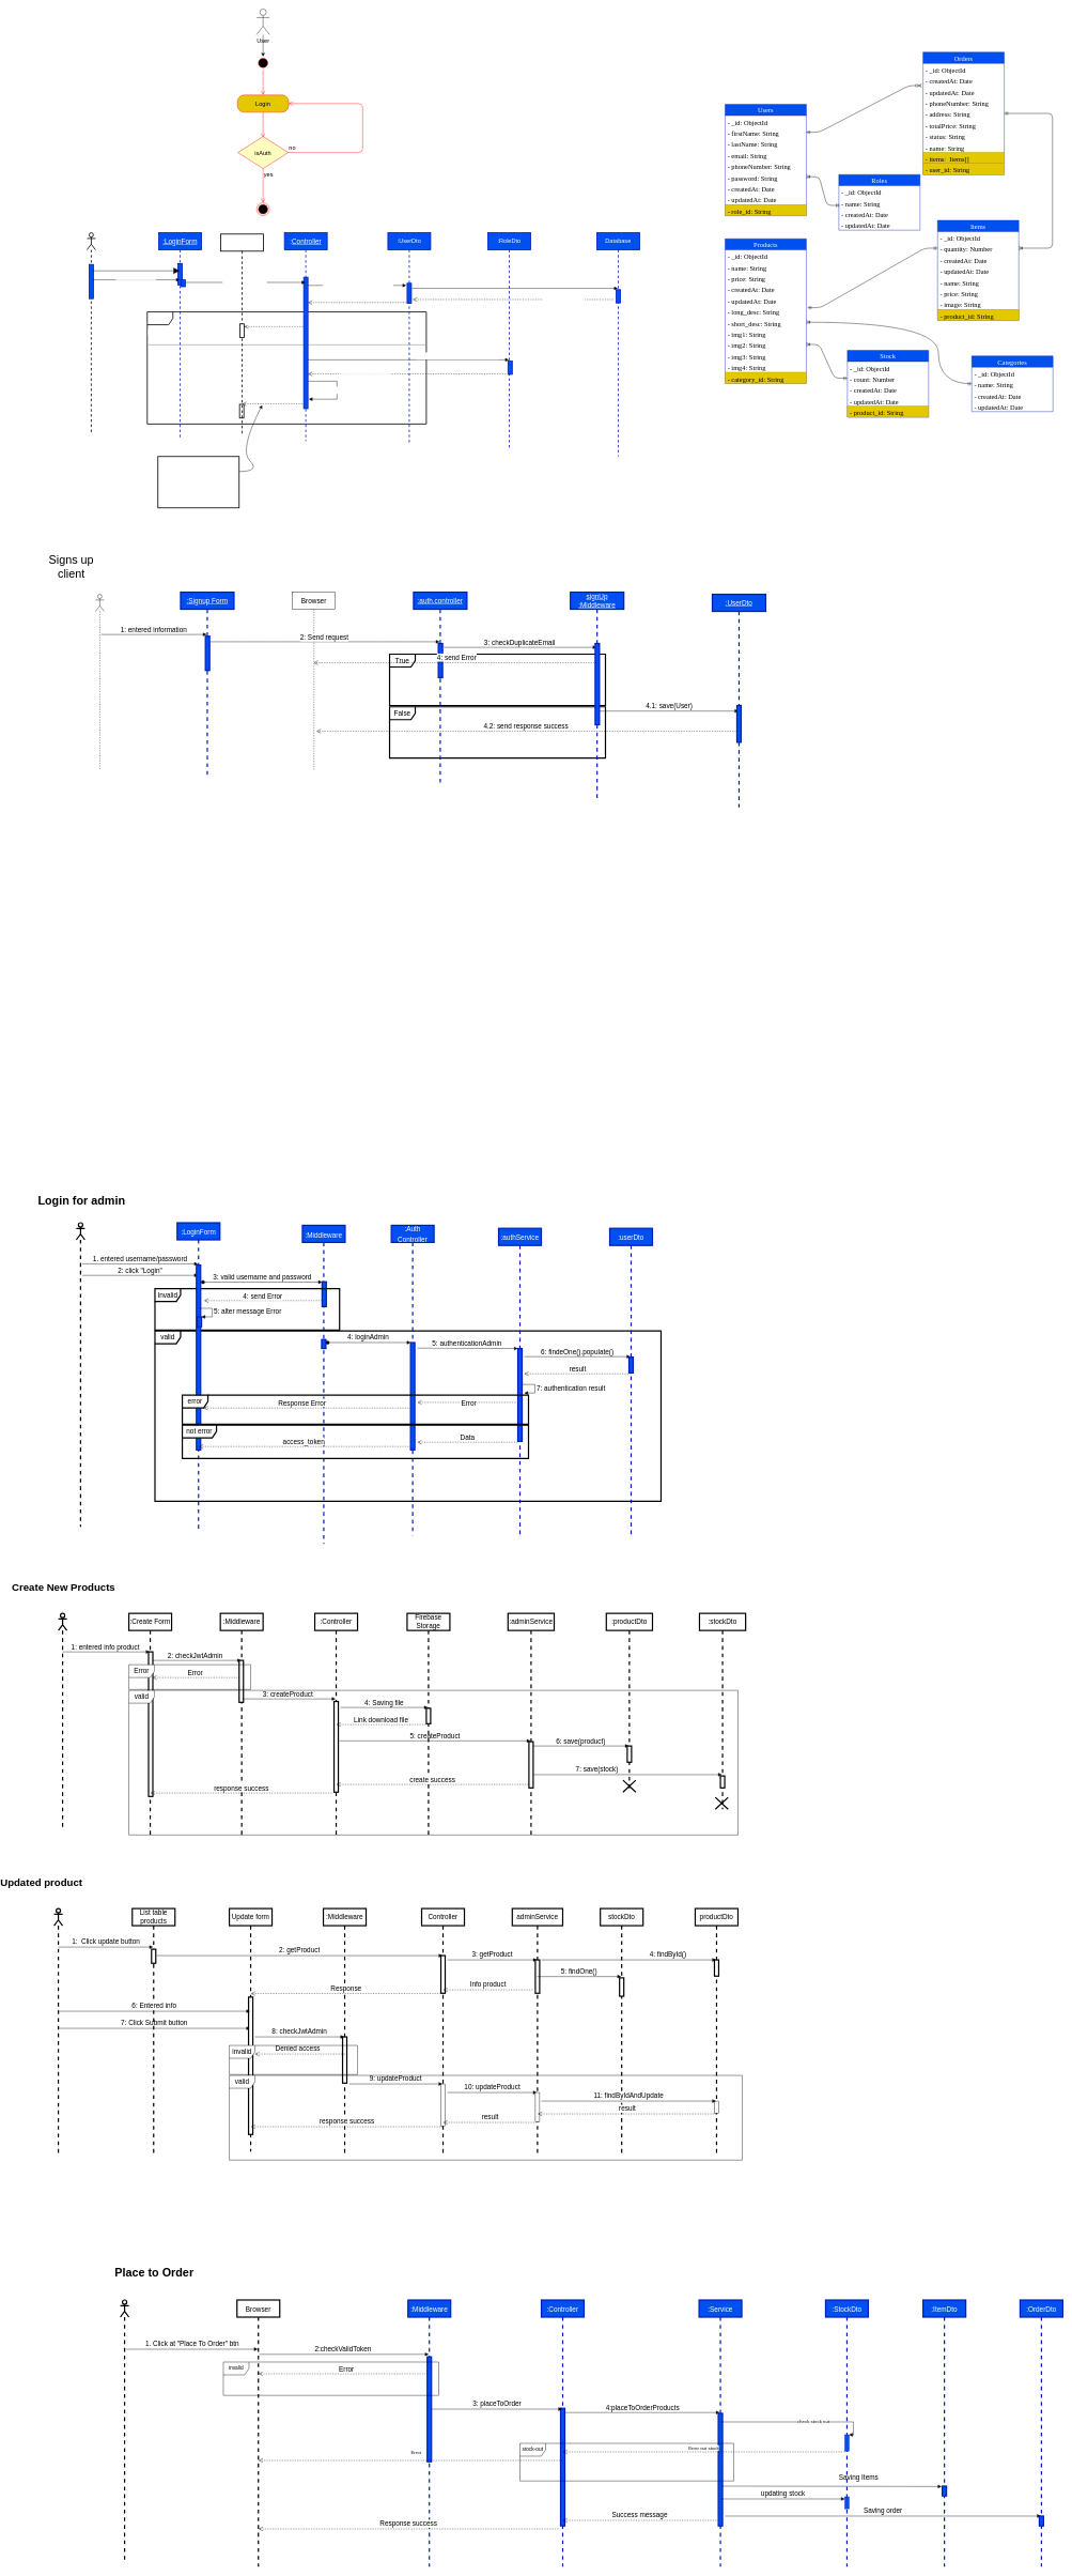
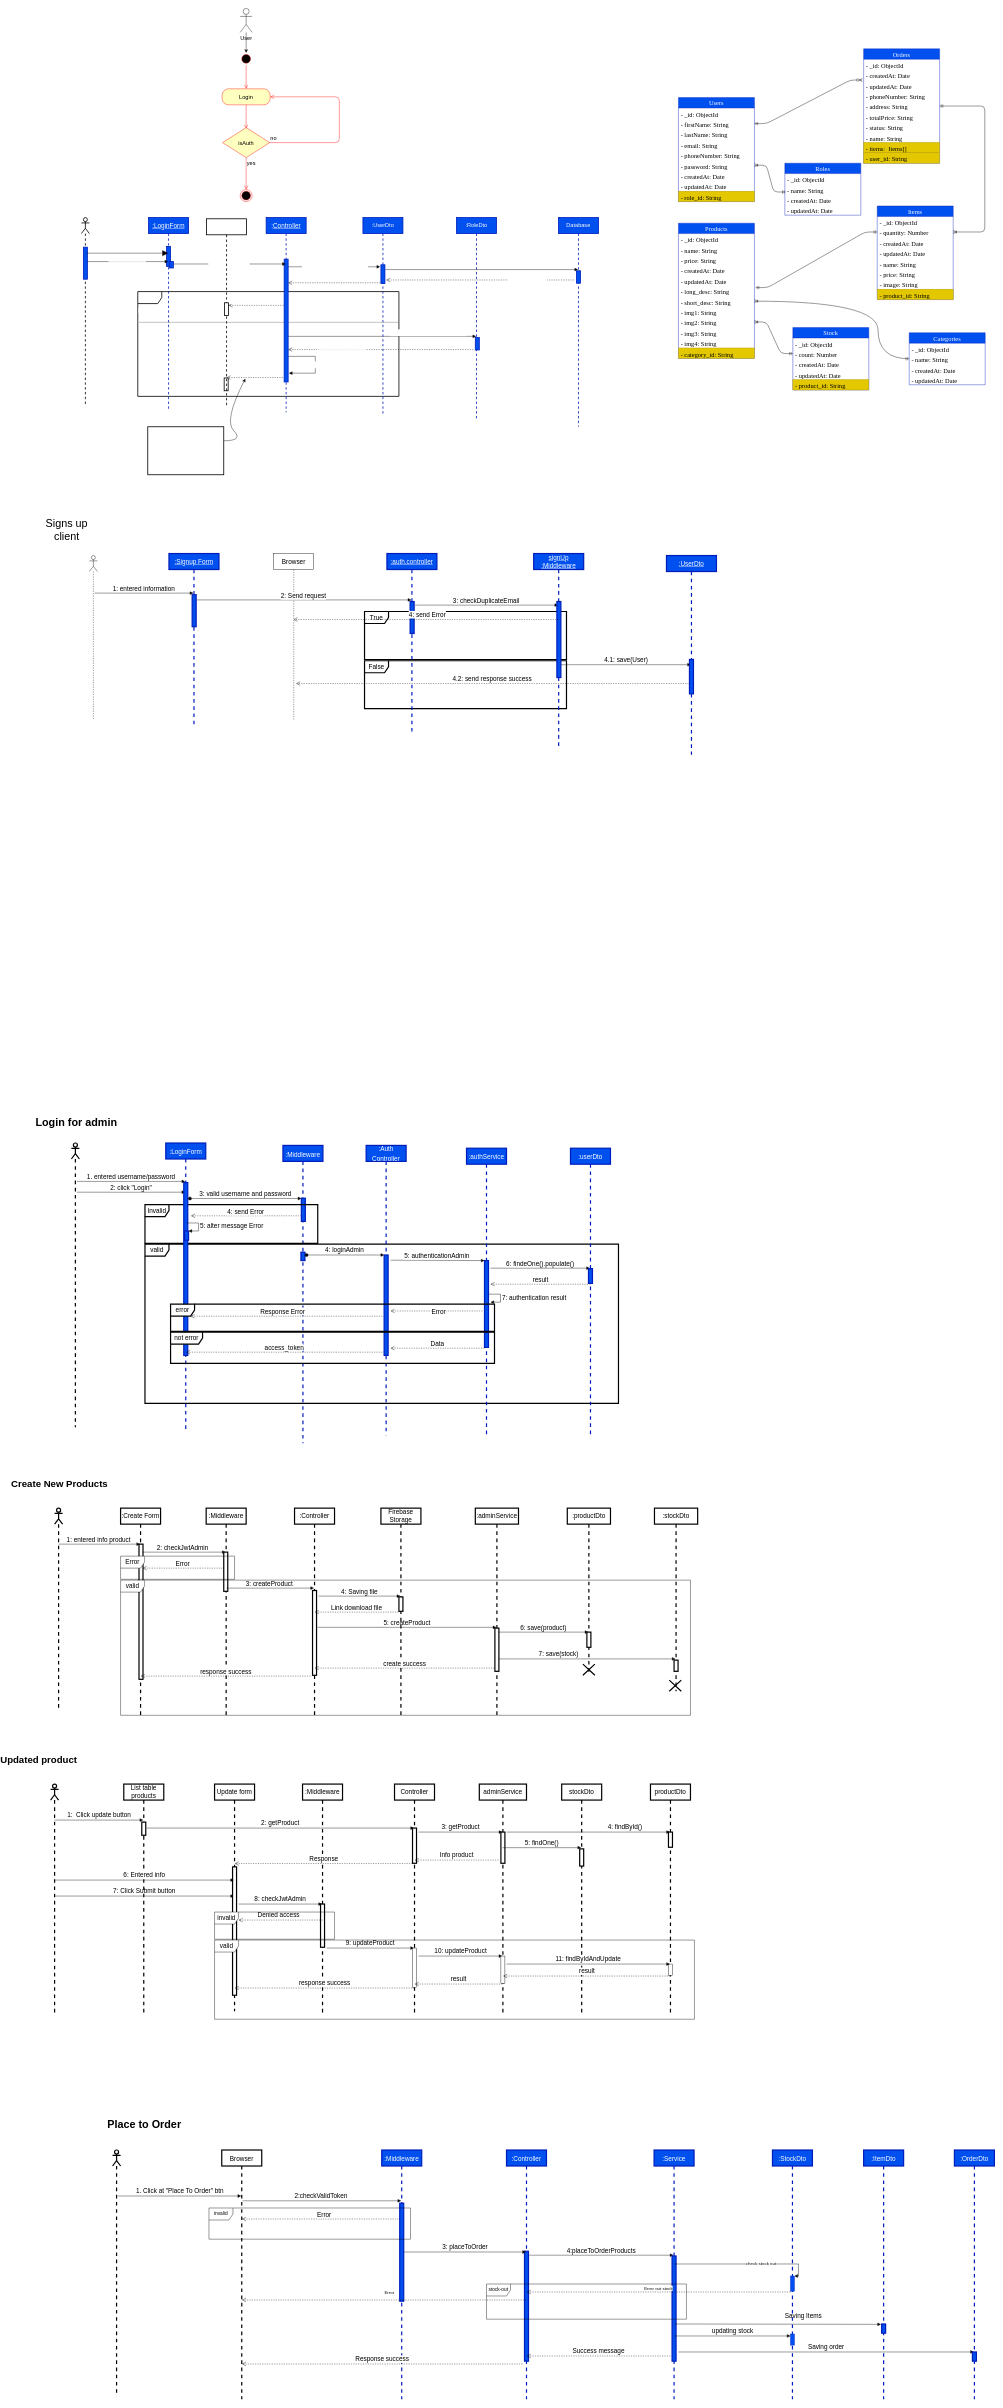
- <mxCell id="46" value="Login" style="rounded=1;whiteSpace=wrap;html=1;arcSize=40;fontColor=#000000;fillColor=#e3c800;strokeColor=#ff0000;fontSize=14;" parent="1" vertex="1"><mxGeometry x="529" y="221" width="120" height="40" as="geometry" /></mxCell>
+ <mxCell id="46" value="Login" style="rounded=1;whiteSpace=wrap;html=1;arcSize=40;fontColor=#000000;fillColor=#ffffc0;strokeColor=#ff0000;fontSize=14;" parent="1" vertex="1"><mxGeometry x="529" y="221" width="120" height="40" as="geometry" /></mxCell>
